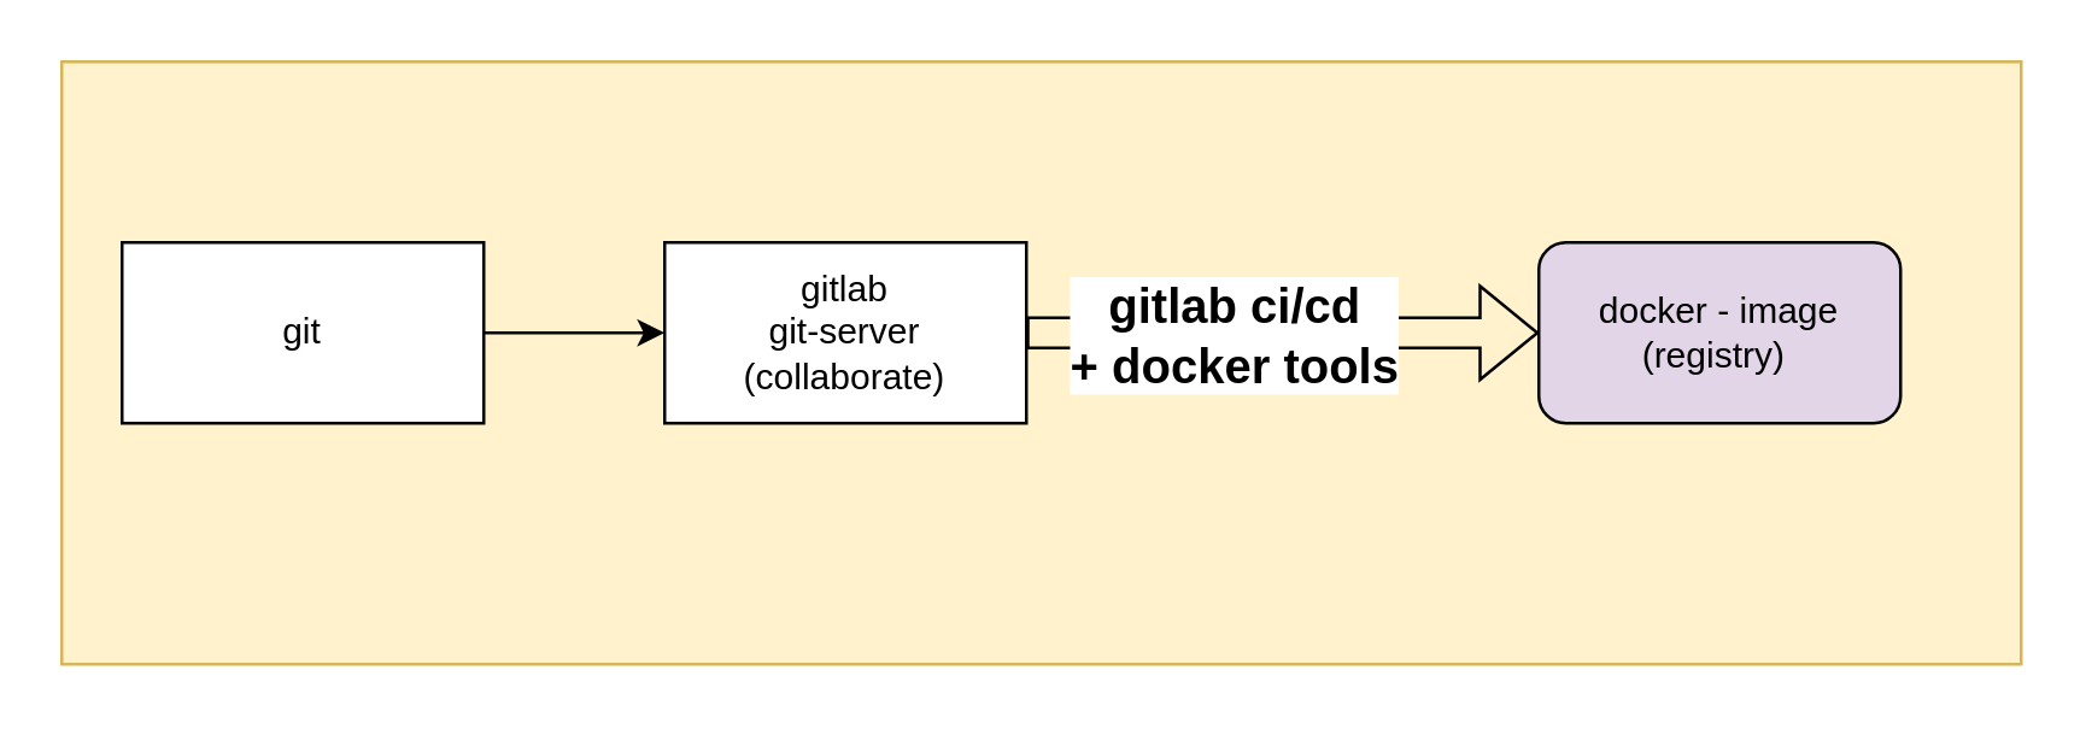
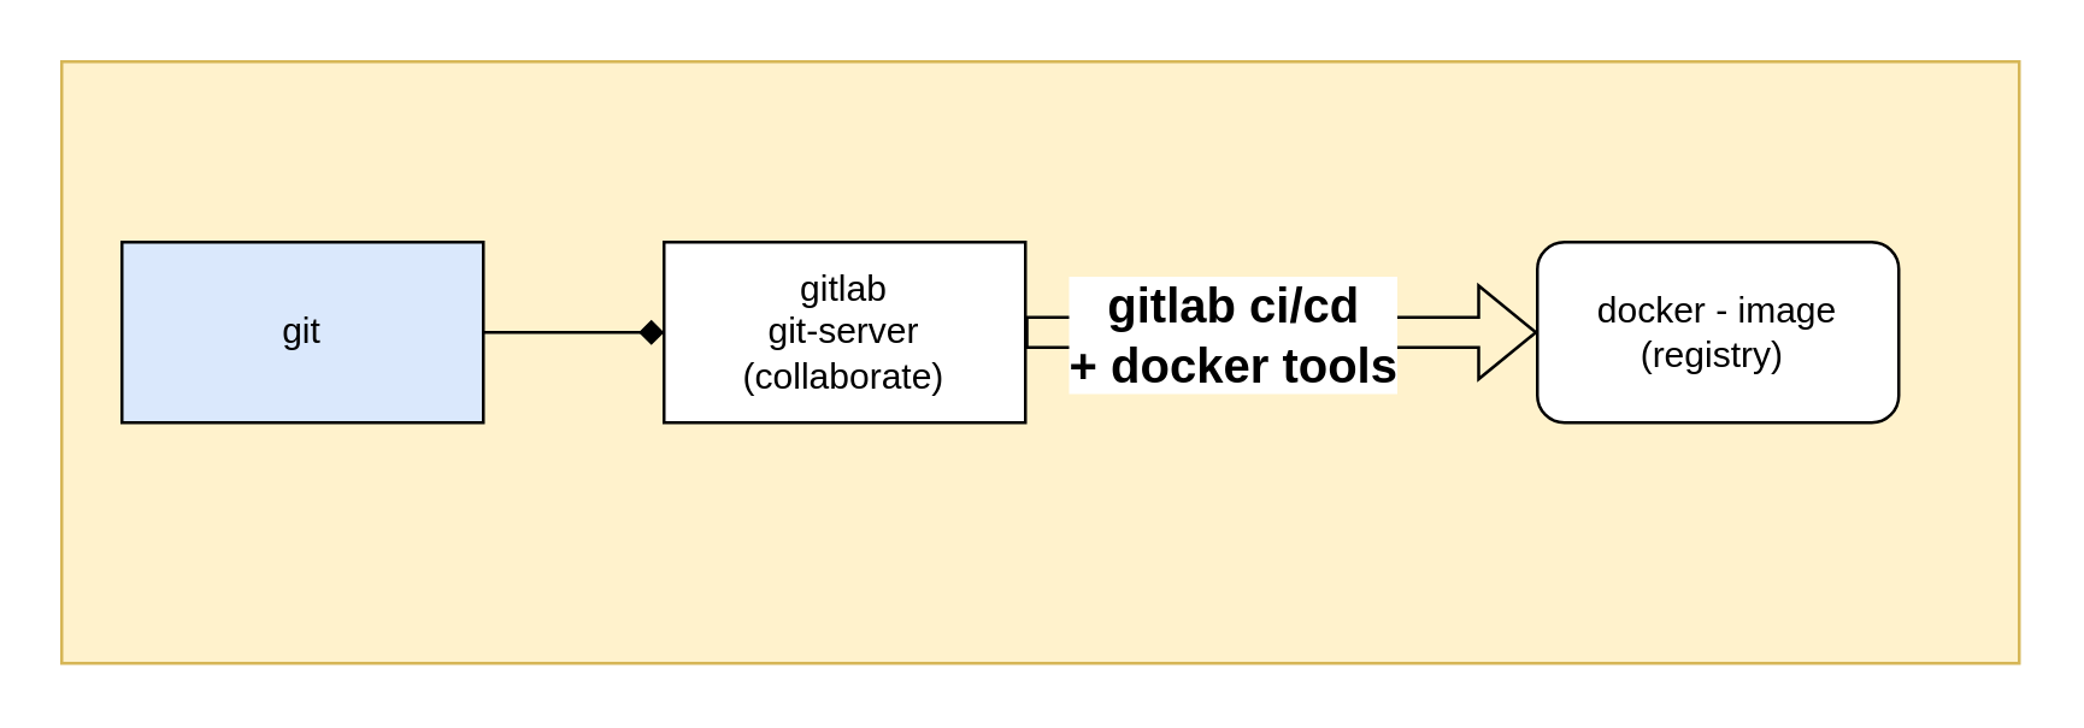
- <mxCell id="5" value="git" style="rounded=0;whiteSpace=wrap;html=1;" vertex="1" parent="1"><mxGeometry x="40" y="80" width="120" height="60" as="geometry" /></mxCell>
+ <mxCell id="5" value="git" style="rounded=0;whiteSpace=wrap;html=1;fillColor=#dae8fc;" vertex="1" parent="1"><mxGeometry x="40" y="80" width="120" height="60" as="geometry" /></mxCell>
- <mxCell id="4" style="edgeStyle=orthogonalEdgeStyle;rounded=0;orthogonalLoop=1;jettySize=auto;html=1;entryX=0;entryY=0.5;entryDx=0;entryDy=0;" edge="1" parent="1" source="5" target="3"><mxGeometry relative="1" as="geometry" /></mxCell>
+ <mxCell id="4" style="edgeStyle=orthogonalEdgeStyle;rounded=0;orthogonalLoop=1;jettySize=auto;html=1;entryX=0;entryY=0.5;entryDx=0;entryDy=0;endArrow=diamond;" edge="1" parent="1" source="5" target="3"><mxGeometry relative="1" as="geometry" /></mxCell>
- <mxCell id="6" value="&lt;div&gt;&lt;br&gt;&lt;/div&gt;docker - image&lt;br&gt;(registry)&amp;nbsp;&lt;div&gt;&lt;br&gt;&lt;/div&gt;" style="rounded=1;whiteSpace=wrap;html=1;fillColor=#e1d5e7;" vertex="1" parent="1"><mxGeometry x="510" y="80" width="120" height="60" as="geometry" /></mxCell>
+ <mxCell id="6" value="&lt;div&gt;&lt;br&gt;&lt;/div&gt;docker - image&lt;br&gt;(registry)&amp;nbsp;&lt;div&gt;&lt;br&gt;&lt;/div&gt;" style="rounded=1;whiteSpace=wrap;html=1;" vertex="1" parent="1"><mxGeometry x="510" y="80" width="120" height="60" as="geometry" /></mxCell>
